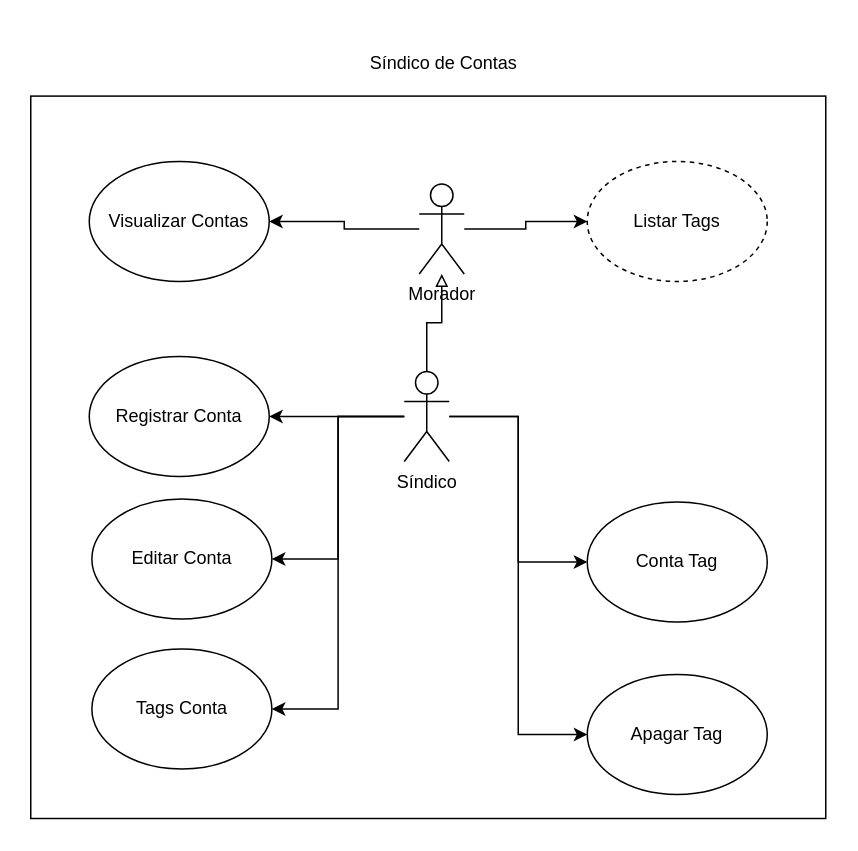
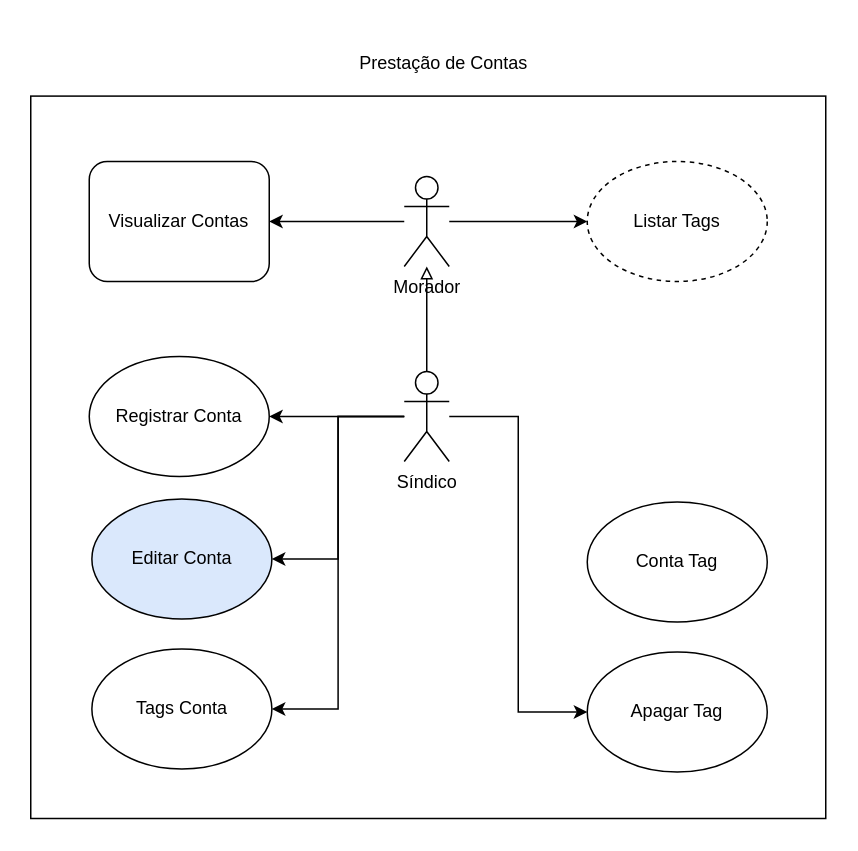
- <mxCell id="4" value="Síndico de Contas" style="text;html=1;align=center;verticalAlign=middle;whiteSpace=wrap;rounded=0;container=0;" vertex="1" parent="2"><mxGeometry x="95.888" width="359.145" height="43.402" as="geometry" /></mxCell>
+ <mxCell id="4" value="Prestação de Contas" style="text;html=1;align=center;verticalAlign=middle;whiteSpace=wrap;rounded=0;container=0;" vertex="1" parent="2"><mxGeometry x="95.888" width="359.145" height="43.402" as="geometry" /></mxCell>
- <mxCell id="16" value="Visualizar Contas" style="ellipse;whiteSpace=wrap;html=1;container=0;" vertex="1" parent="1"><mxGeometry x="59" y="107" width="120" height="80" as="geometry" /></mxCell>
+ <mxCell id="16" value="Visualizar Contas" style="whiteSpace=wrap;html=1;container=0;rounded=1;" vertex="1" parent="1"><mxGeometry x="59" y="107" width="120" height="80" as="geometry" /></mxCell>
- <mxCell id="14" value="Morador" style="shape=umlActor;verticalLabelPosition=bottom;verticalAlign=top;html=1;outlineConnect=0;container=0;" parent="1" vertex="1"><mxGeometry x="279" y="122" width="30" height="60" as="geometry" /></mxCell>
+ <mxCell id="14" value="Morador" style="shape=umlActor;verticalLabelPosition=bottom;verticalAlign=top;html=1;outlineConnect=0;container=0;" parent="1" vertex="1"><mxGeometry x="269" y="117" width="30" height="60" as="geometry" /></mxCell>
- <mxCell id="18" value="Editar Conta" style="ellipse;whiteSpace=wrap;html=1;container=0;" vertex="1" parent="1"><mxGeometry x="60.75" y="332" width="120" height="80" as="geometry" /></mxCell>
+ <mxCell id="18" value="Editar Conta" style="ellipse;whiteSpace=wrap;html=1;container=0;fillColor=#dae8fc;" vertex="1" parent="1"><mxGeometry x="60.75" y="332" width="120" height="80" as="geometry" /></mxCell>
- <mxCell id="9" style="edgeStyle=orthogonalEdgeStyle;rounded=0;orthogonalLoop=1;jettySize=auto;html=1;entryX=0;entryY=0.5;entryDx=0;entryDy=0;" edge="1" parent="1" source="11" target="19"><mxGeometry relative="1" as="geometry" /></mxCell>
- <mxCell id="20" value="Apagar Tag" style="ellipse;whiteSpace=wrap;html=1;container=0;" vertex="1" parent="1"><mxGeometry x="391" y="449" width="120" height="80" as="geometry" /></mxCell>
+ <mxCell id="20" value="Apagar Tag" style="ellipse;whiteSpace=wrap;html=1;container=0;" vertex="1" parent="1"><mxGeometry x="391" y="434" width="120" height="80" as="geometry" /></mxCell>
